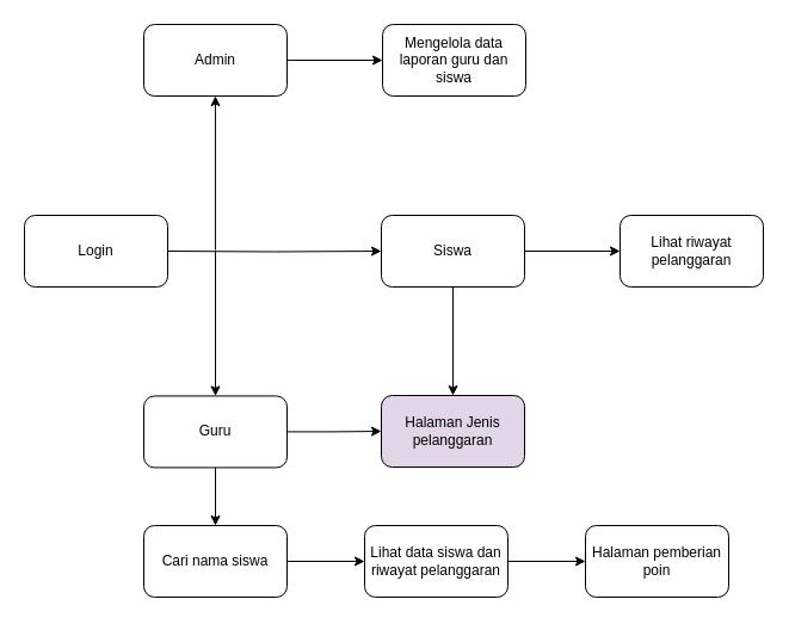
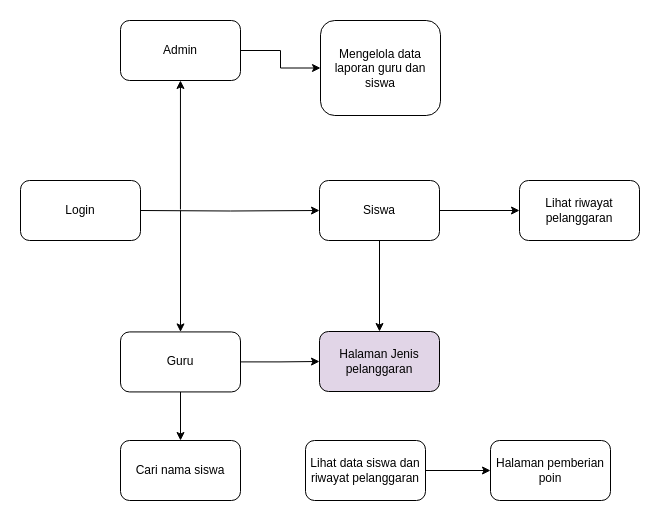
- <mxCell id="16" value="Mengelola data laporan guru dan siswa" style="rounded=1;whiteSpace=wrap;html=1;" parent="1" vertex="1"><mxGeometry x="320" y="20" width="120" height="60" as="geometry" /></mxCell>
+ <mxCell id="16" value="Mengelola data laporan guru dan siswa" style="rounded=1;whiteSpace=wrap;html=1;" parent="1" vertex="1"><mxGeometry x="320" y="20" width="120" height="95" as="geometry" /></mxCell>
- <mxCell id="12" value="" style="edgeStyle=orthogonalEdgeStyle;rounded=0;orthogonalLoop=1;jettySize=auto;html=1;" parent="1" source="13" target="18" edge="1"><mxGeometry relative="1" as="geometry" /></mxCell>
